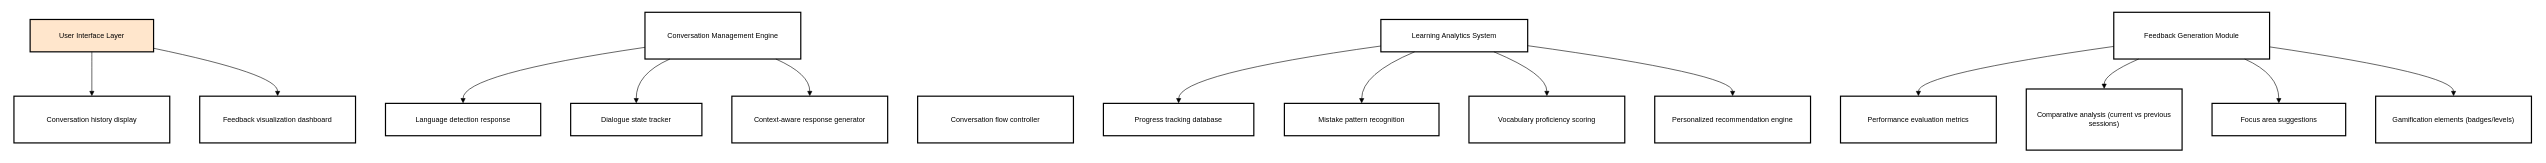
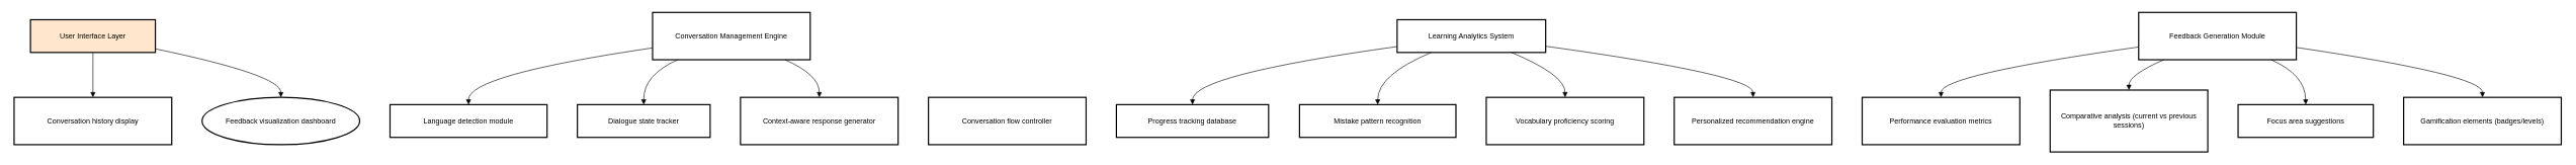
- <mxCell id="4" value="Feedback visualization dashboard" style="whiteSpace=wrap;strokeWidth=2;" vertex="1" parent="1"><mxGeometry x="330" y="160" width="260" height="78" as="geometry" /></mxCell>
+ <mxCell id="4" value="Feedback visualization dashboard" style="ellipse;whiteSpace=wrap;strokeWidth=2;" vertex="1" parent="1"><mxGeometry x="330" y="160" width="260" height="78" as="geometry" /></mxCell>
- <mxCell id="6" value="Language detection response" style="whiteSpace=wrap;strokeWidth=2;" vertex="1" parent="1"><mxGeometry x="640" y="172" width="259" height="54" as="geometry" /></mxCell>
+ <mxCell id="6" value="Language detection module" style="whiteSpace=wrap;strokeWidth=2;" vertex="1" parent="1"><mxGeometry x="640" y="172" width="259" height="54" as="geometry" /></mxCell>
